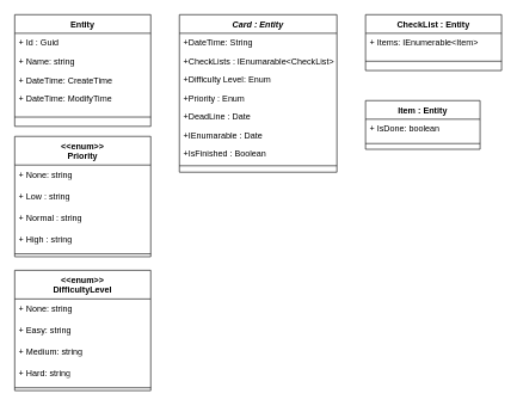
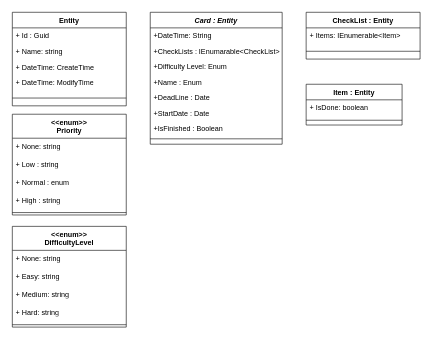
- <mxCell id="6" value="+Priority : Enum" style="text;align=left;verticalAlign=top;spacingLeft=4;spacingRight=4;overflow=hidden;rotatable=0;points=[[0,0.5],[1,0.5]];portConstraint=eastwest;" parent="2" vertex="1"><mxGeometry y="103" width="220" height="26" as="geometry" /></mxCell>
+ <mxCell id="6" value="+Name : Enum" style="text;align=left;verticalAlign=top;spacingLeft=4;spacingRight=4;overflow=hidden;rotatable=0;points=[[0,0.5],[1,0.5]];portConstraint=eastwest;" parent="2" vertex="1"><mxGeometry y="103" width="220" height="26" as="geometry" /></mxCell>
- <mxCell id="8" value="+IEnumarable : Date" style="text;align=left;verticalAlign=top;spacingLeft=4;spacingRight=4;overflow=hidden;rotatable=0;points=[[0,0.5],[1,0.5]];portConstraint=eastwest;" parent="2" vertex="1"><mxGeometry y="155" width="220" height="26" as="geometry" /></mxCell>
+ <mxCell id="8" value="+StartDate : Date" style="text;align=left;verticalAlign=top;spacingLeft=4;spacingRight=4;overflow=hidden;rotatable=0;points=[[0,0.5],[1,0.5]];portConstraint=eastwest;" parent="2" vertex="1"><mxGeometry y="155" width="220" height="26" as="geometry" /></mxCell>
- <mxCell id="20" value="+ Normal : string" style="text;strokeColor=none;fillColor=none;align=left;verticalAlign=top;spacingLeft=4;spacingRight=4;overflow=hidden;rotatable=0;points=[[0,0.5],[1,0.5]];portConstraint=eastwest;whiteSpace=wrap;html=1;" parent="17" vertex="1"><mxGeometry y="100" width="190" height="30" as="geometry" /></mxCell>
+ <mxCell id="20" value="+ Normal : enum" style="text;strokeColor=none;fillColor=none;align=left;verticalAlign=top;spacingLeft=4;spacingRight=4;overflow=hidden;rotatable=0;points=[[0,0.5],[1,0.5]];portConstraint=eastwest;whiteSpace=wrap;html=1;" parent="17" vertex="1"><mxGeometry y="100" width="190" height="30" as="geometry" /></mxCell>
